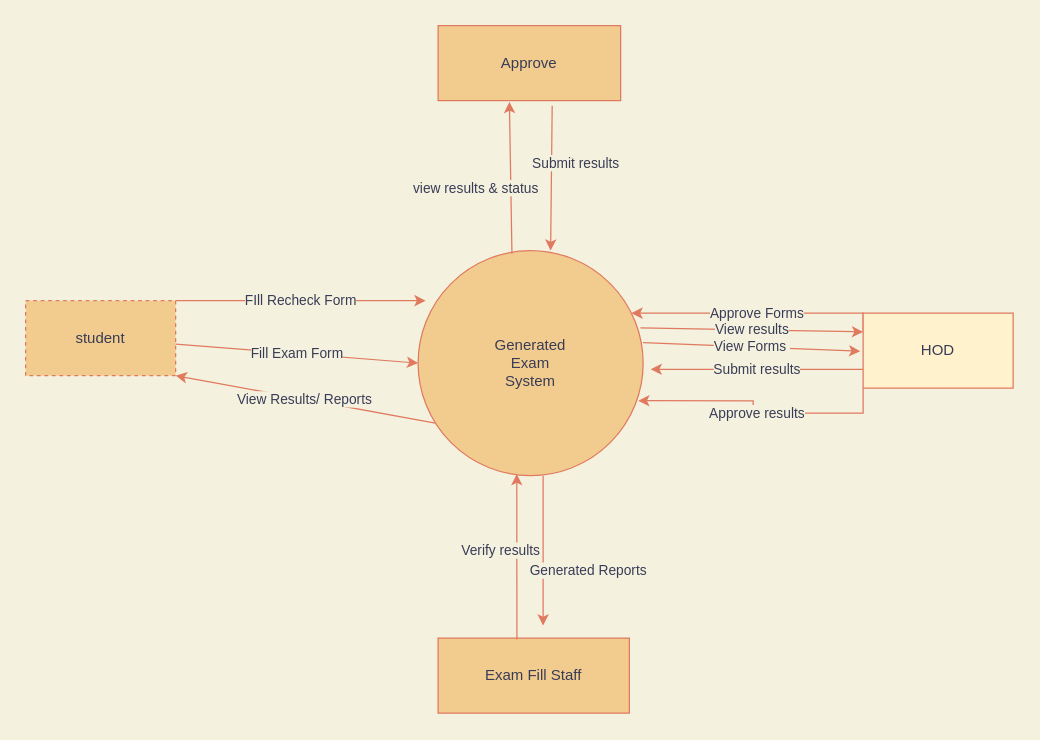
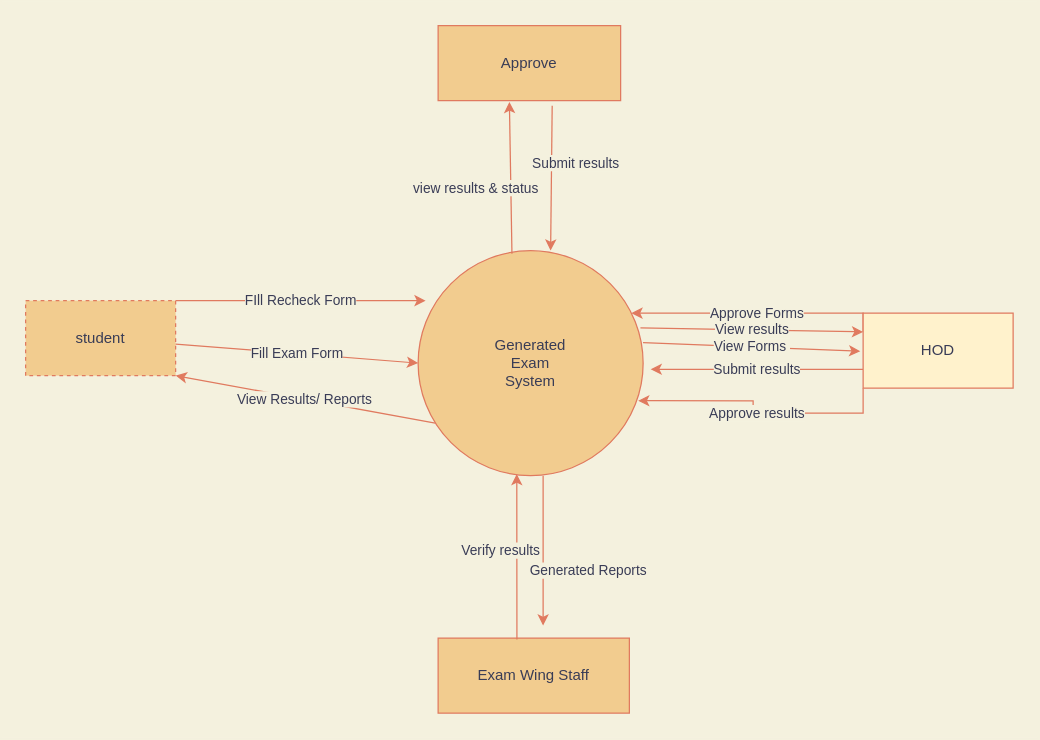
- <mxCell id="6" value="Exam Fill Staff" style="rounded=0;whiteSpace=wrap;html=1;fillColor=#F2CC8F;strokeColor=#E07A5F;fontColor=#393C56;" parent="1" vertex="1"><mxGeometry x="350" y="510" width="153" height="60" as="geometry" /></mxCell>
+ <mxCell id="6" value="Exam Wing Staff" style="rounded=0;whiteSpace=wrap;html=1;fillColor=#F2CC8F;strokeColor=#E07A5F;fontColor=#393C56;" parent="1" vertex="1"><mxGeometry x="350" y="510" width="153" height="60" as="geometry" /></mxCell>
